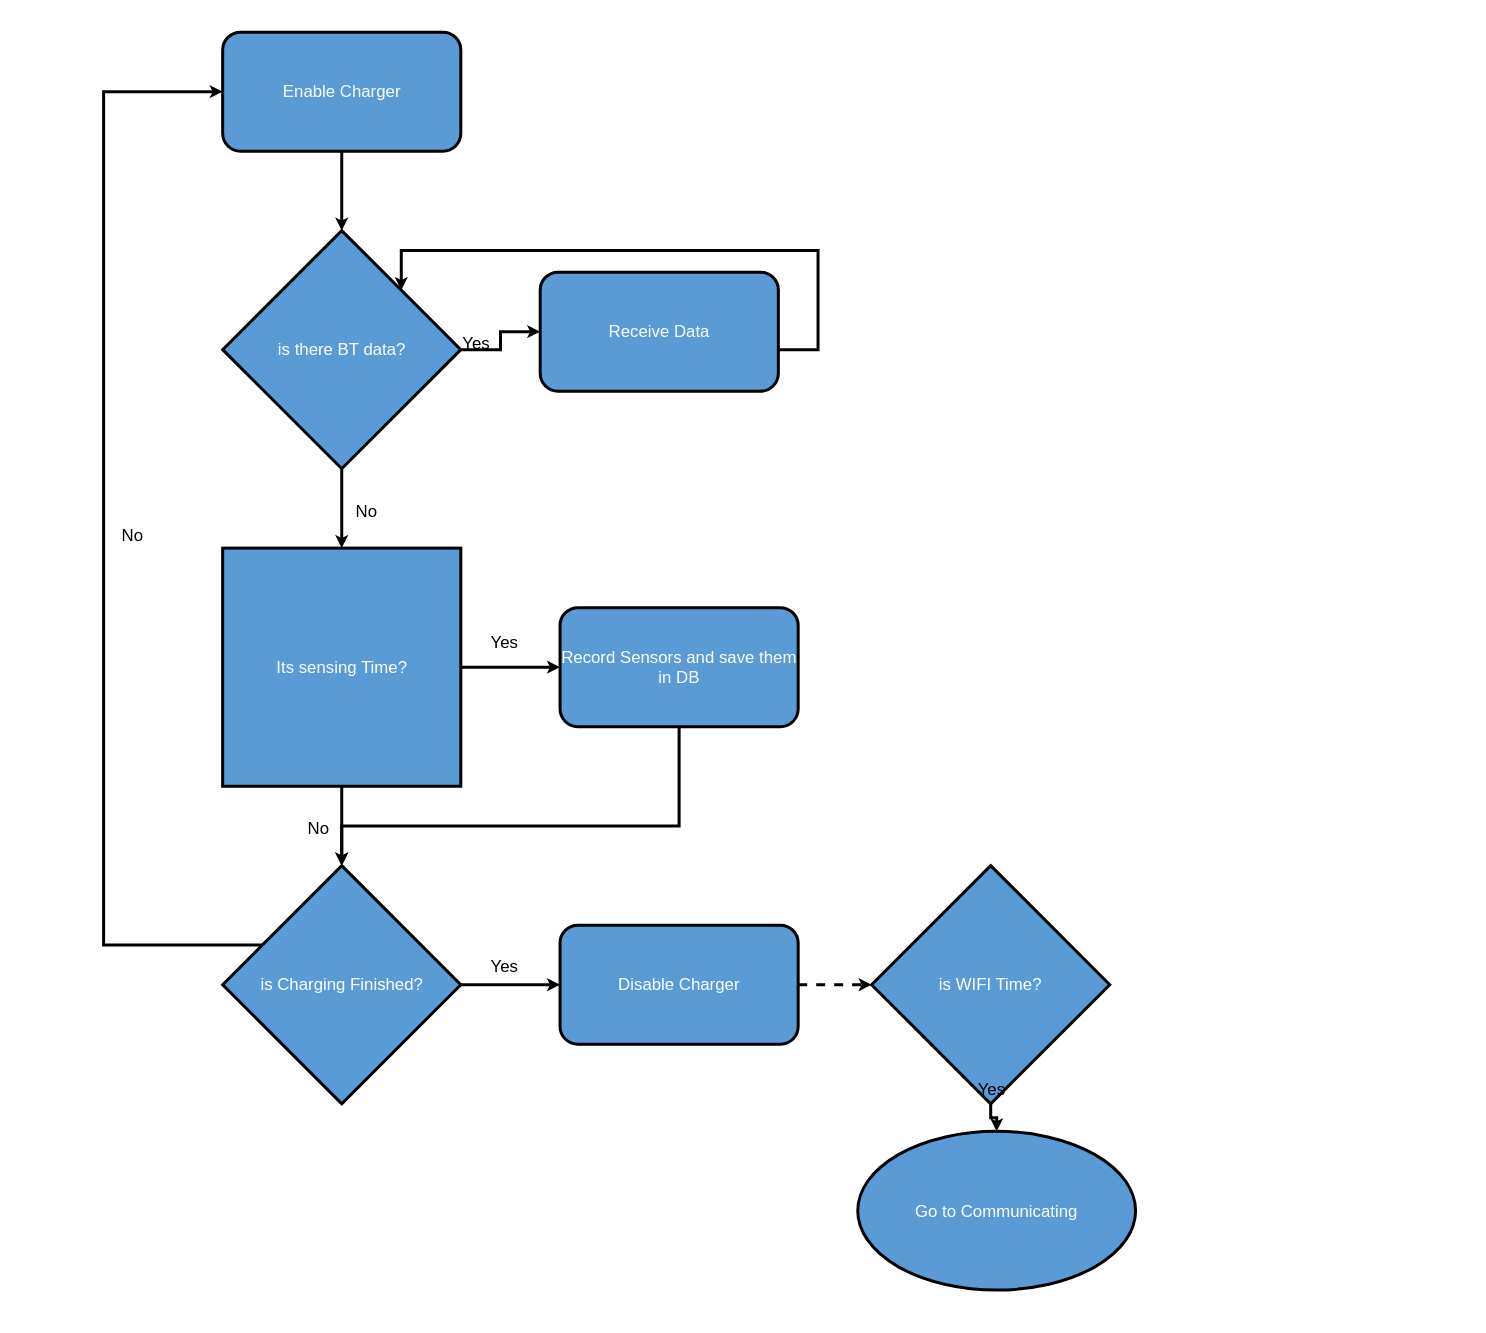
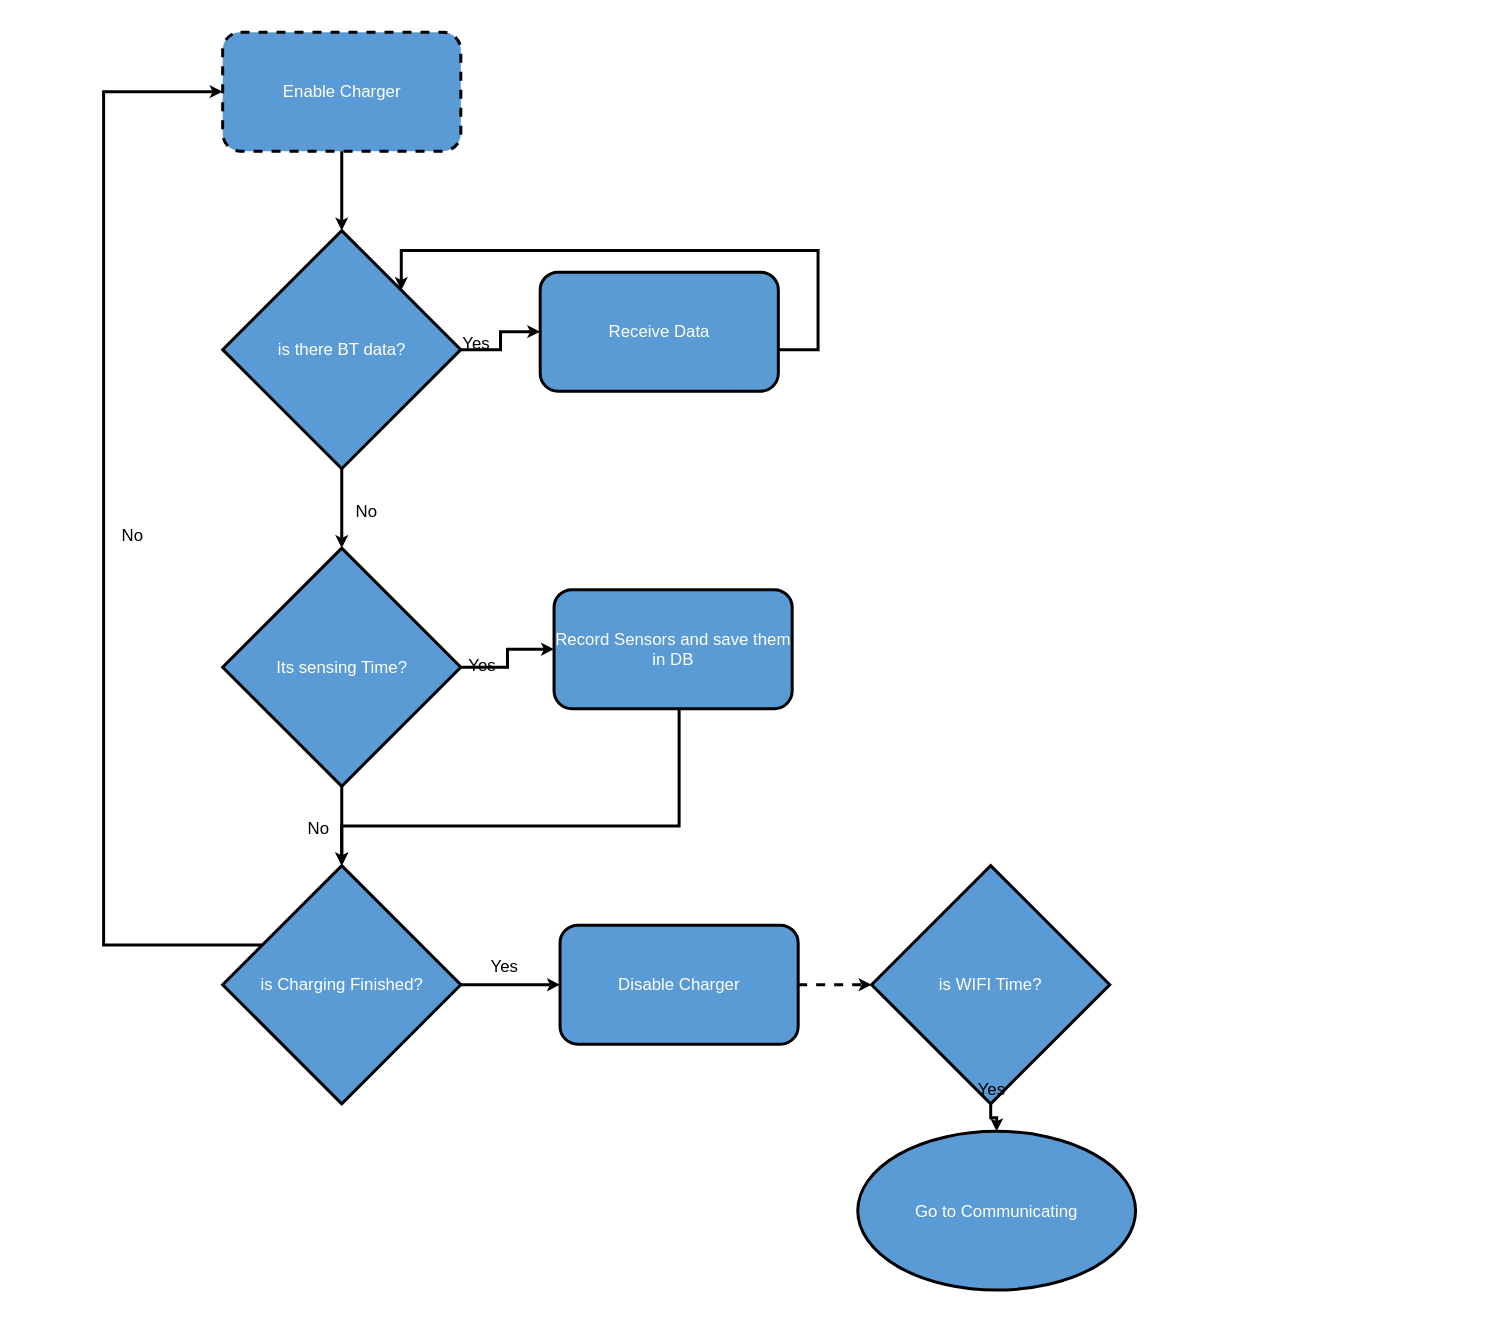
- <mxCell id="4" value="Enable Charger" style="rounded=1;whiteSpace=wrap;html=1;fillColor=#5B9BD5;fontColor=#FFFFFF;strokeWidth=5;fontSize=28;" parent="3" vertex="1"><mxGeometry x="350.653" y="33.08" width="396.965" height="198.483" as="geometry" /></mxCell>
+ <mxCell id="4" value="Enable Charger" style="rounded=1;whiteSpace=wrap;html=1;fillColor=#5B9BD5;fontColor=#FFFFFF;strokeWidth=5;fontSize=28;dashed=1;" parent="3" vertex="1"><mxGeometry x="350.653" y="33.08" width="396.965" height="198.483" as="geometry" /></mxCell>
- <mxCell id="19" value="Its sensing Time?" style="whiteSpace=wrap;html=1;fillColor=#5B9BD5;fontColor=#FFFFFF;strokeWidth=5;fontSize=28;rounded=0;" parent="3" vertex="1"><mxGeometry x="350.653" y="893.171" width="396.965" height="396.965" as="geometry" /></mxCell>
+ <mxCell id="19" value="Its sensing Time?" style="rhombus;whiteSpace=wrap;html=1;fillColor=#5B9BD5;fontColor=#FFFFFF;strokeWidth=5;fontSize=28;" parent="3" vertex="1"><mxGeometry x="350.653" y="893.171" width="396.965" height="396.965" as="geometry" /></mxCell>
- <mxCell id="22" value="Record Sensors and save them in DB" style="rounded=1;whiteSpace=wrap;html=1;fillColor=#5B9BD5;fontColor=#FFFFFF;strokeWidth=5;fontSize=28;" parent="3" vertex="1"><mxGeometry x="913.02" y="992.413" width="396.965" height="198.483" as="geometry" /></mxCell>
+ <mxCell id="22" value="Record Sensors and save them in DB" style="rounded=1;whiteSpace=wrap;html=1;fillColor=#5B9BD5;fontColor=#FFFFFF;strokeWidth=5;fontSize=28;" parent="3" vertex="1"><mxGeometry x="903.02" y="962.413" width="396.965" height="198.483" as="geometry" /></mxCell>
